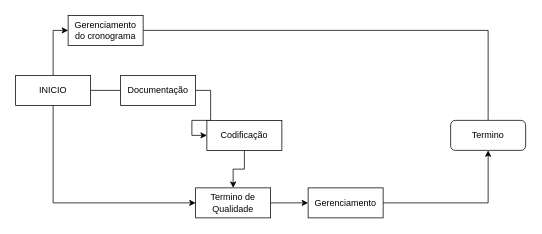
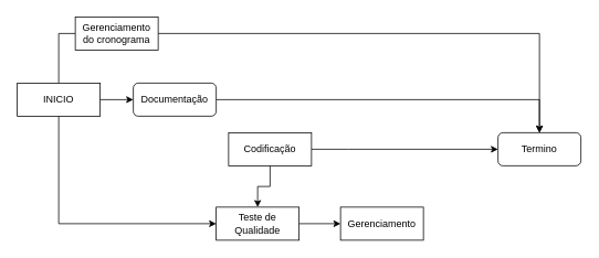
- <mxCell id="2" style="edgeStyle=orthogonalEdgeStyle;rounded=0;orthogonalLoop=1;jettySize=auto;html=1;entryX=0;entryY=0.5;entryDx=0;entryDy=0;" parent="1" source="5" target="7" edge="1"><mxGeometry relative="1" as="geometry" /></mxCell>
+ <mxCell id="2" style="edgeStyle=orthogonalEdgeStyle;rounded=0;orthogonalLoop=1;jettySize=auto;html=1;entryX=0;entryY=0.5;entryDx=0;entryDy=0;endArrow=none;" parent="1" source="5" target="7" edge="1"><mxGeometry relative="1" as="geometry" /></mxCell>
- <mxCell id="3" style="edgeStyle=orthogonalEdgeStyle;rounded=0;orthogonalLoop=1;jettySize=auto;html=1;entryX=0;entryY=0.5;entryDx=0;entryDy=0;endArrow=none;" parent="1" source="5" target="9" edge="1"><mxGeometry relative="1" as="geometry"><mxPoint x="180" y="90" as="targetPoint" /></mxGeometry></mxCell>
+ <mxCell id="3" style="edgeStyle=orthogonalEdgeStyle;rounded=0;orthogonalLoop=1;jettySize=auto;html=1;entryX=0;entryY=0.5;entryDx=0;entryDy=0;" parent="1" source="5" target="9" edge="1"><mxGeometry relative="1" as="geometry"><mxPoint x="180" y="90" as="targetPoint" /></mxGeometry></mxCell>
- <mxCell id="9" value="Documentação" style="rounded=0;whiteSpace=wrap;html=1;" parent="1" vertex="1"><mxGeometry x="160" y="100" width="100" height="40" as="geometry" /></mxCell>
+ <mxCell id="9" value="Documentação" style="whiteSpace=wrap;html=1;rounded=1;" parent="1" vertex="1"><mxGeometry x="160" y="100" width="100" height="40" as="geometry" /></mxCell>
- <mxCell id="8" style="edgeStyle=orthogonalEdgeStyle;rounded=0;orthogonalLoop=1;jettySize=auto;html=1;entryX=0;entryY=0.5;entryDx=0;entryDy=0;" parent="1" source="9" target="12" edge="1"><mxGeometry relative="1" as="geometry" /></mxCell>
+ <mxCell id="8" style="edgeStyle=orthogonalEdgeStyle;rounded=0;orthogonalLoop=1;jettySize=auto;html=1;" parent="1" source="9" target="17" edge="1"><mxGeometry relative="1" as="geometry" /></mxCell>
- <mxCell id="6" style="edgeStyle=orthogonalEdgeStyle;rounded=0;orthogonalLoop=1;jettySize=auto;html=1;entryX=0.5;entryY=0;entryDx=0;entryDy=0;endArrow=none;" parent="1" source="7" target="17" edge="1"><mxGeometry relative="1" as="geometry" /></mxCell>
+ <mxCell id="6" style="edgeStyle=orthogonalEdgeStyle;rounded=0;orthogonalLoop=1;jettySize=auto;html=1;entryX=0.5;entryY=0;entryDx=0;entryDy=0;" parent="1" source="7" target="17" edge="1"><mxGeometry relative="1" as="geometry" /></mxCell>
+ <mxCell id="10" style="edgeStyle=orthogonalEdgeStyle;rounded=0;orthogonalLoop=1;jettySize=auto;html=1;entryX=0;entryY=0.5;entryDx=0;entryDy=0;" parent="1" source="12" target="17" edge="1"><mxGeometry relative="1" as="geometry"><Array as="points"><mxPoint x="420" y="180" /></Array></mxGeometry></mxCell>
- <mxCell id="14" value="Termino de Qualidade" style="rounded=0;whiteSpace=wrap;html=1;" parent="1" vertex="1"><mxGeometry x="260" y="250" width="100" height="40" as="geometry" /></mxCell>
+ <mxCell id="14" value="Teste de Qualidade" style="rounded=0;whiteSpace=wrap;html=1;" parent="1" vertex="1"><mxGeometry x="260" y="250" width="100" height="40" as="geometry" /></mxCell>
- <mxCell id="15" style="edgeStyle=orthogonalEdgeStyle;rounded=0;orthogonalLoop=1;jettySize=auto;html=1;entryX=0.5;entryY=1;entryDx=0;entryDy=0;" parent="1" source="16" target="17" edge="1"><mxGeometry relative="1" as="geometry"><mxPoint x="540" y="210" as="targetPoint" /></mxGeometry></mxCell>
